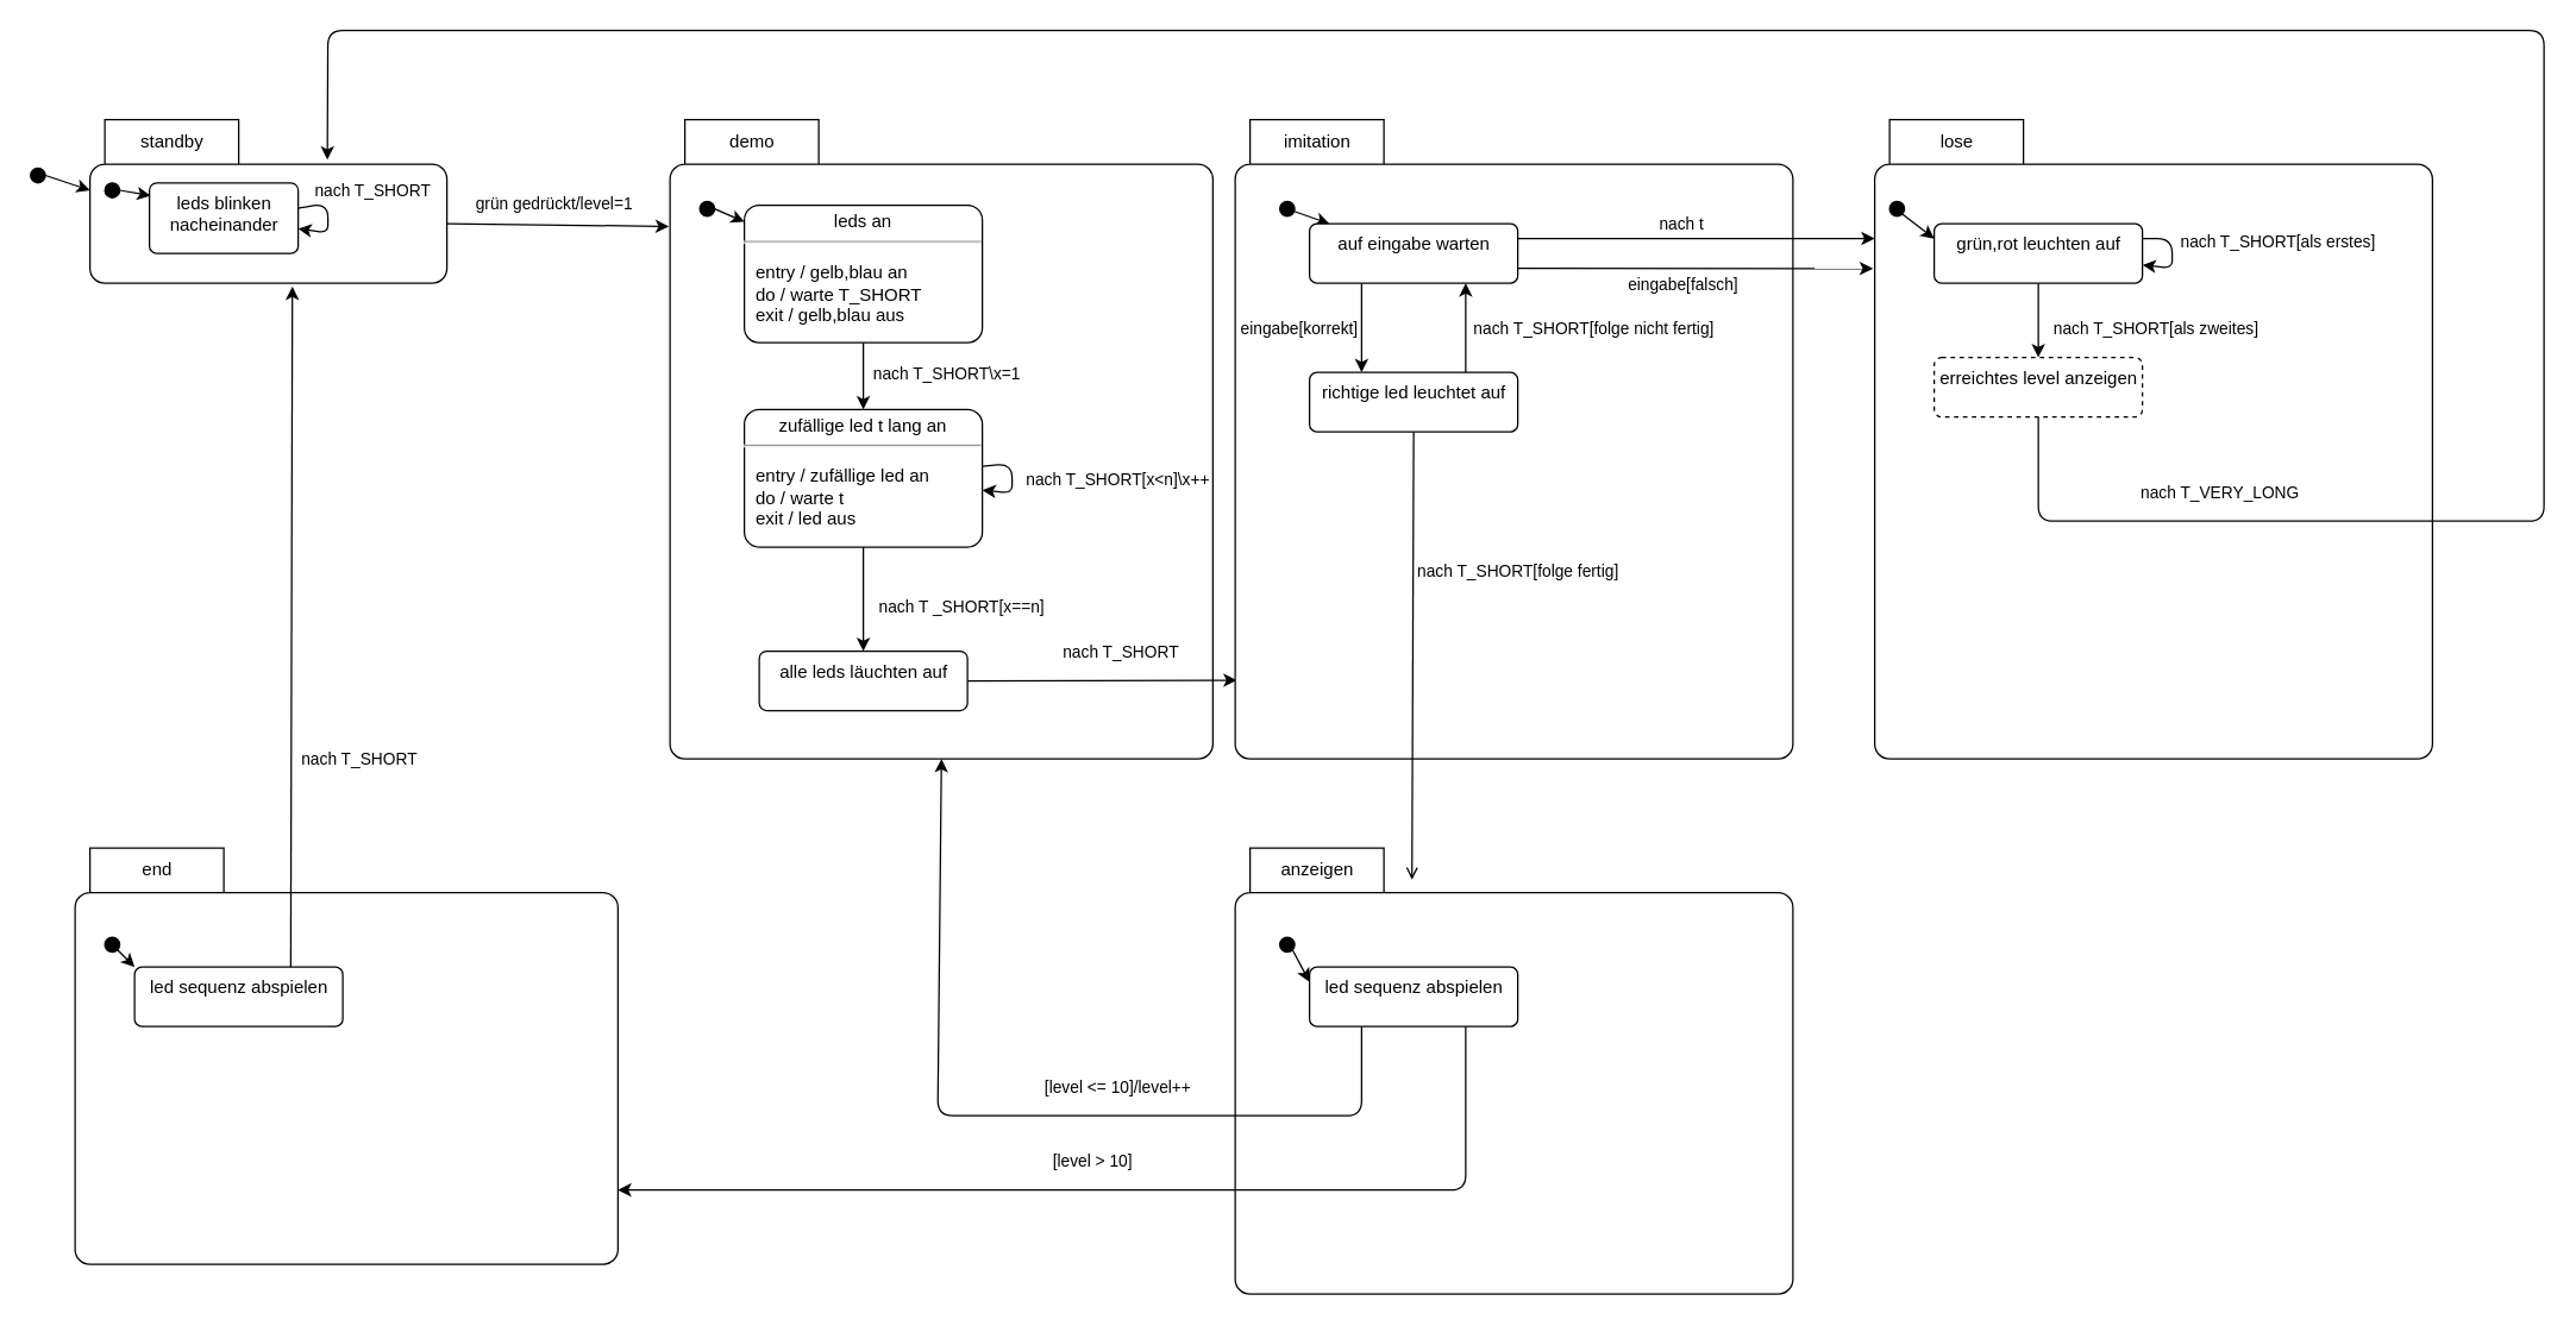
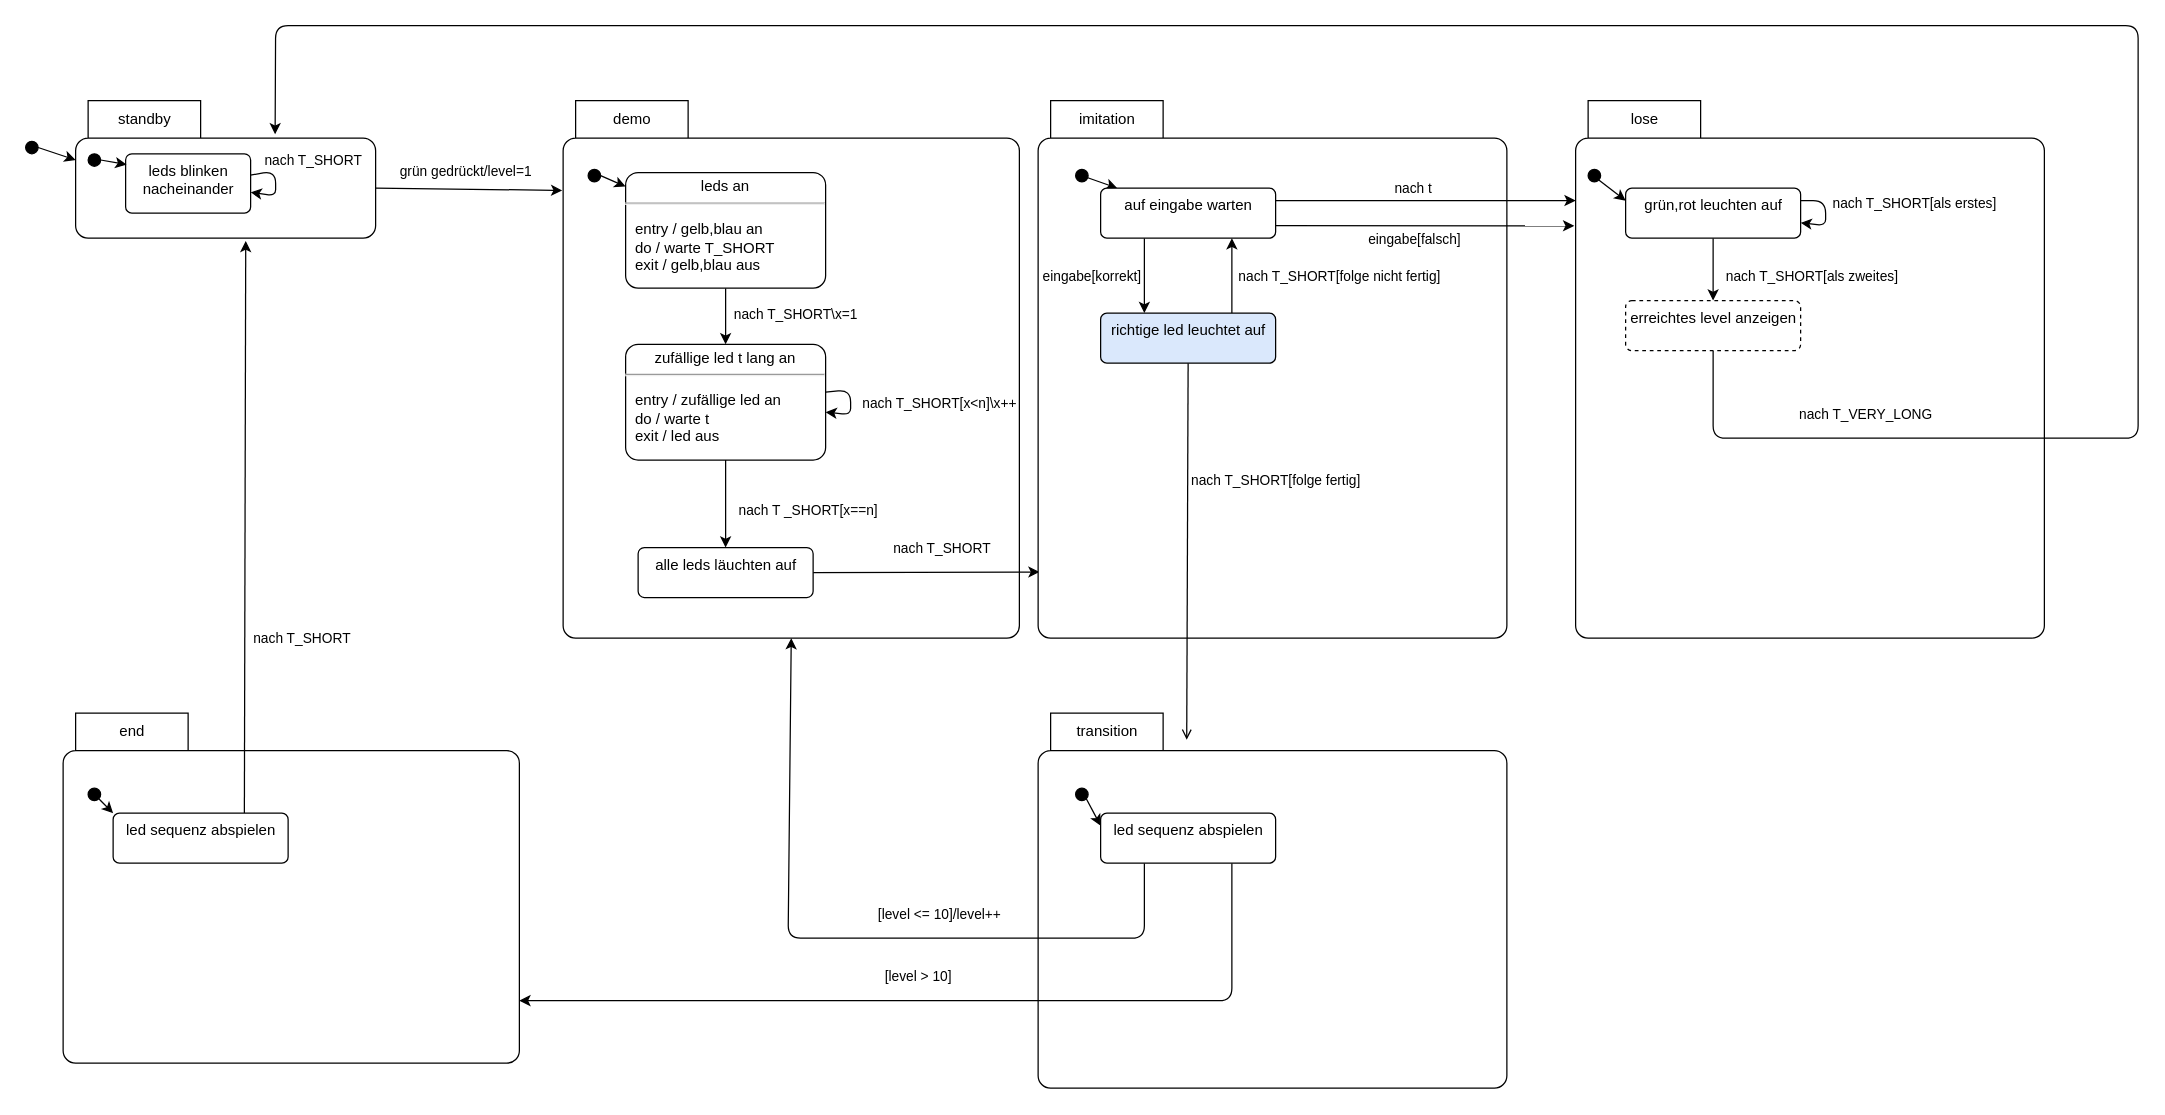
- <mxCell id="40" value="richtige led leuchtet auf" style="html=1;align=center;verticalAlign=top;rounded=1;absoluteArcSize=1;arcSize=10;dashed=0;" parent="1" vertex="1"><mxGeometry x="880" y="250" width="140" height="40" as="geometry" /></mxCell>
+ <mxCell id="40" value="richtige led leuchtet auf" style="html=1;align=center;verticalAlign=top;rounded=1;absoluteArcSize=1;arcSize=10;dashed=0;fillColor=#dae8fc;" parent="1" vertex="1"><mxGeometry x="880" y="250" width="140" height="40" as="geometry" /></mxCell>
- <mxCell id="52" value="anzeigen" style="shape=folder;align=center;verticalAlign=middle;fontStyle=0;tabWidth=100;tabHeight=30;tabPosition=left;html=1;boundedLbl=1;labelInHeader=1;rounded=1;absoluteArcSize=1;arcSize=10;" vertex="1" parent="1"><mxGeometry x="830" y="570" width="375" height="300" as="geometry" /></mxCell>
+ <mxCell id="52" value="transition" style="shape=folder;align=center;verticalAlign=middle;fontStyle=0;tabWidth=100;tabHeight=30;tabPosition=left;html=1;boundedLbl=1;labelInHeader=1;rounded=1;absoluteArcSize=1;arcSize=10;" vertex="1" parent="1"><mxGeometry x="830" y="570" width="375" height="300" as="geometry" /></mxCell>
